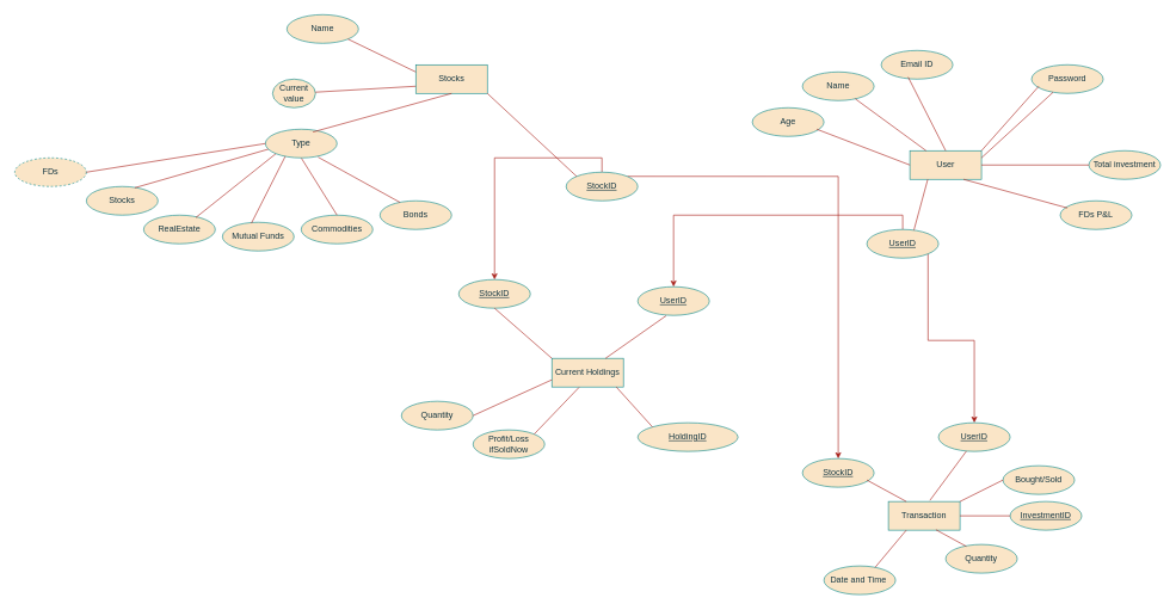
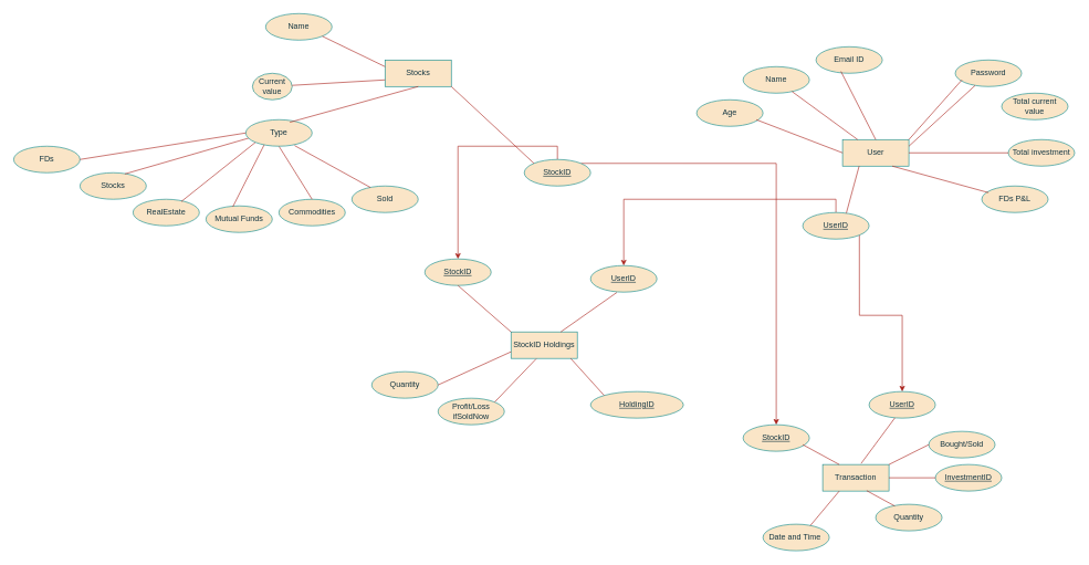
+ <mxCell id="45" value="Total current value" style="ellipse;whiteSpace=wrap;html=1;align=center;labelBackgroundColor=none;fillColor=#FAE5C7;strokeColor=#0F8B8D;fontColor=#143642;" vertex="1" parent="1"><mxGeometry x="1510" y="140" width="100" height="40" as="geometry" /></mxCell>
- <mxCell id="10" value="FDs" style="ellipse;whiteSpace=wrap;html=1;align=center;labelBackgroundColor=none;fillColor=#FAE5C7;strokeColor=#0F8B8D;fontColor=#143642;dashed=1;" parent="1" vertex="1"><mxGeometry x="20" y="220" width="100" height="40" as="geometry" /></mxCell>
+ <mxCell id="10" value="FDs" style="ellipse;whiteSpace=wrap;html=1;align=center;labelBackgroundColor=none;fillColor=#FAE5C7;strokeColor=#0F8B8D;fontColor=#143642;" parent="1" vertex="1"><mxGeometry x="20" y="220" width="100" height="40" as="geometry" /></mxCell>
- <mxCell id="2" value="Bonds" style="ellipse;whiteSpace=wrap;html=1;align=center;labelBackgroundColor=none;fillColor=#FAE5C7;strokeColor=#0F8B8D;fontColor=#143642;" parent="1" vertex="1"><mxGeometry x="530" y="280" width="100" height="40" as="geometry" /></mxCell>
+ <mxCell id="2" value="Sold" style="ellipse;whiteSpace=wrap;html=1;align=center;labelBackgroundColor=none;fillColor=#FAE5C7;strokeColor=#0F8B8D;fontColor=#143642;" parent="1" vertex="1"><mxGeometry x="530" y="280" width="100" height="40" as="geometry" /></mxCell>
- <mxCell id="13" value="Current Holdings" style="whiteSpace=wrap;html=1;align=center;labelBackgroundColor=none;fillColor=#FAE5C7;strokeColor=#0F8B8D;fontColor=#143642;" parent="1" vertex="1"><mxGeometry x="770" y="500" width="100" height="40" as="geometry" /></mxCell>
+ <mxCell id="13" value="StockID Holdings" style="whiteSpace=wrap;html=1;align=center;labelBackgroundColor=none;fillColor=#FAE5C7;strokeColor=#0F8B8D;fontColor=#143642;" parent="1" vertex="1"><mxGeometry x="770" y="500" width="100" height="40" as="geometry" /></mxCell>
